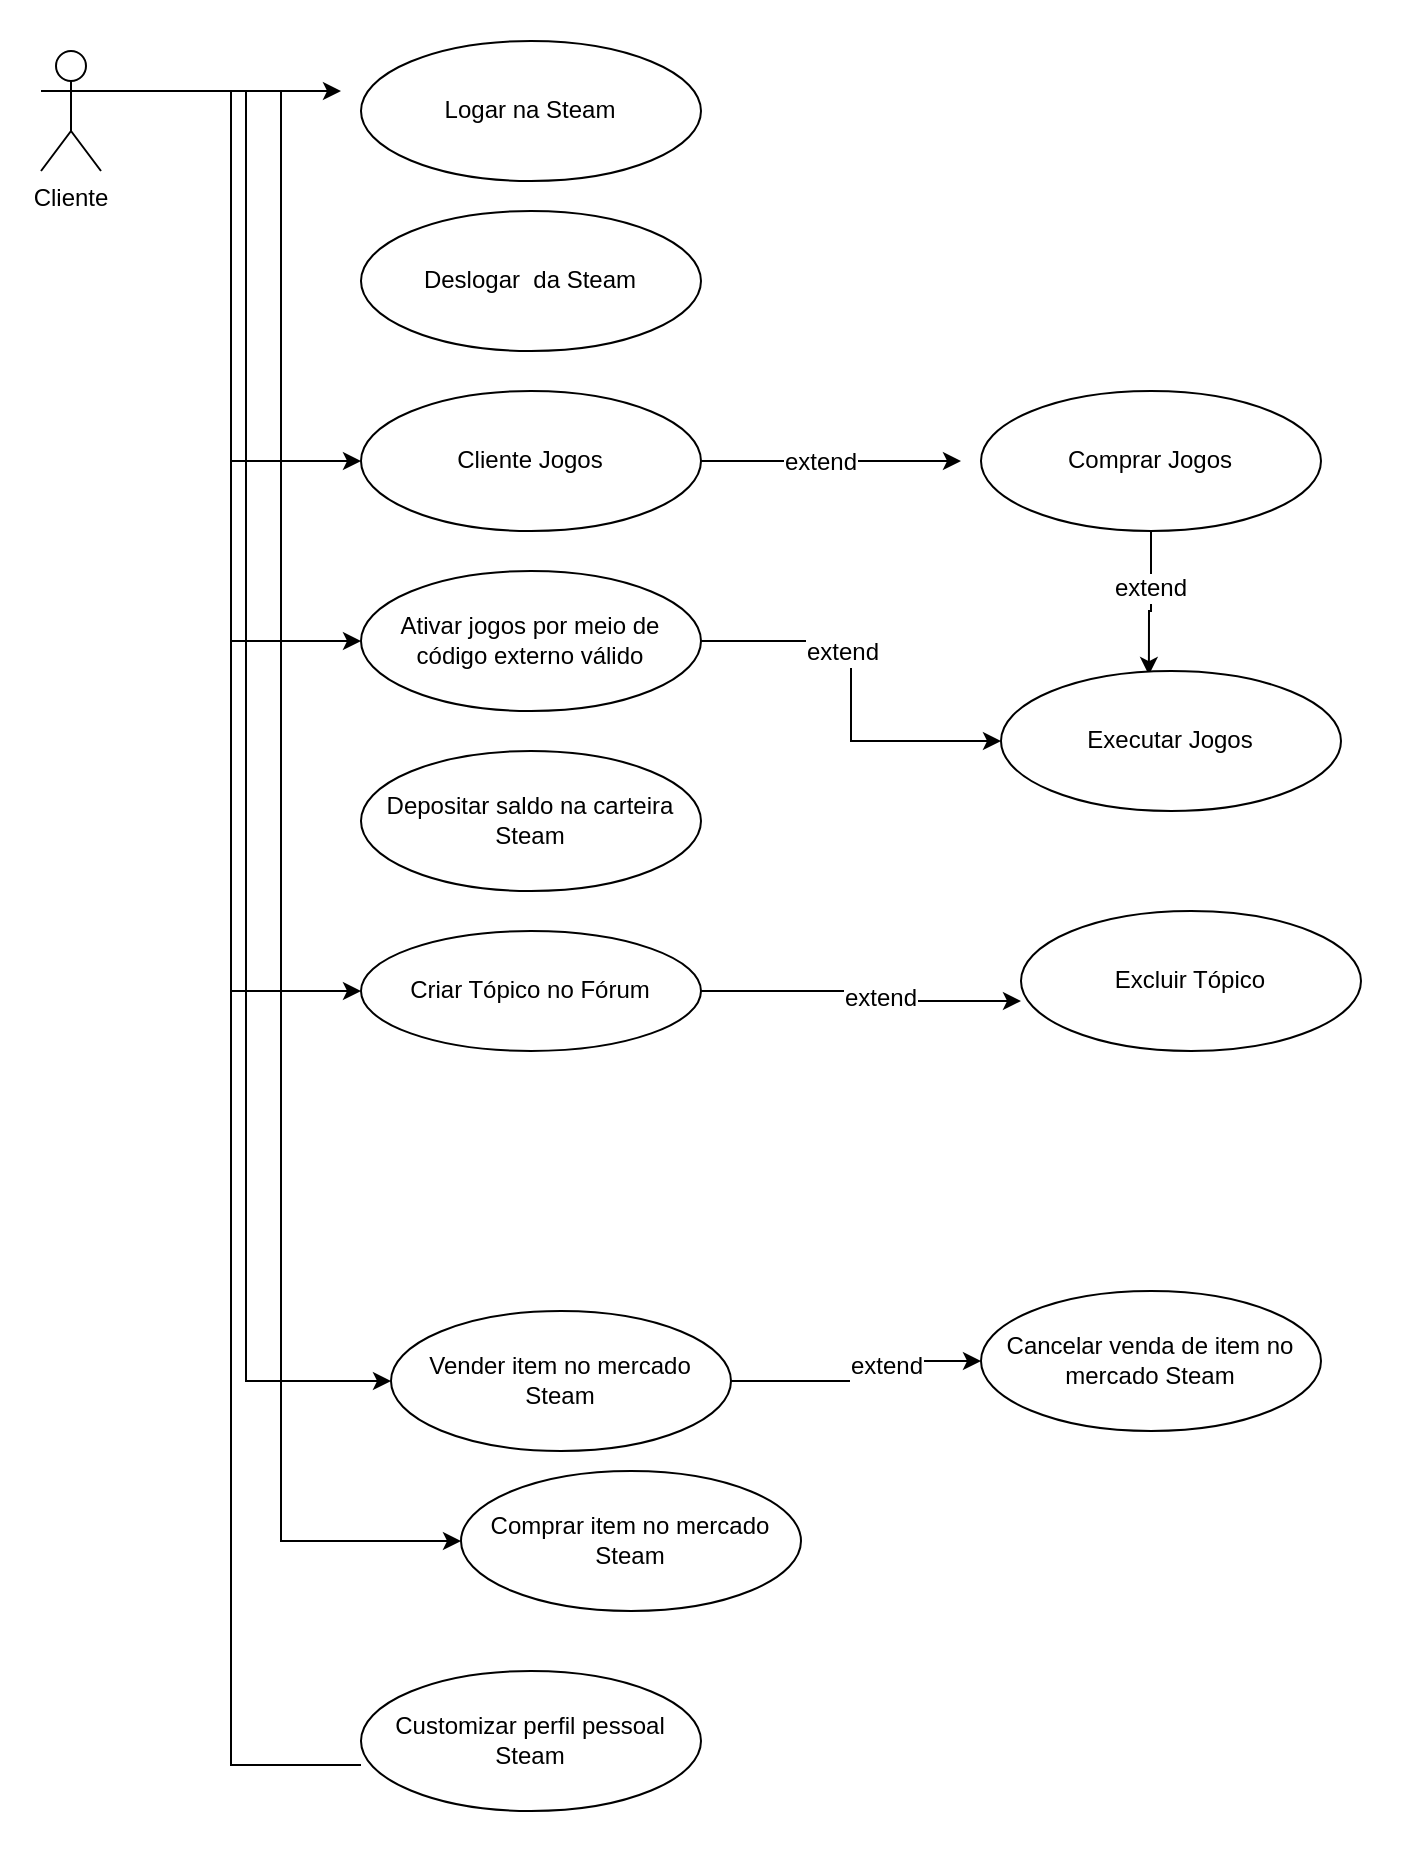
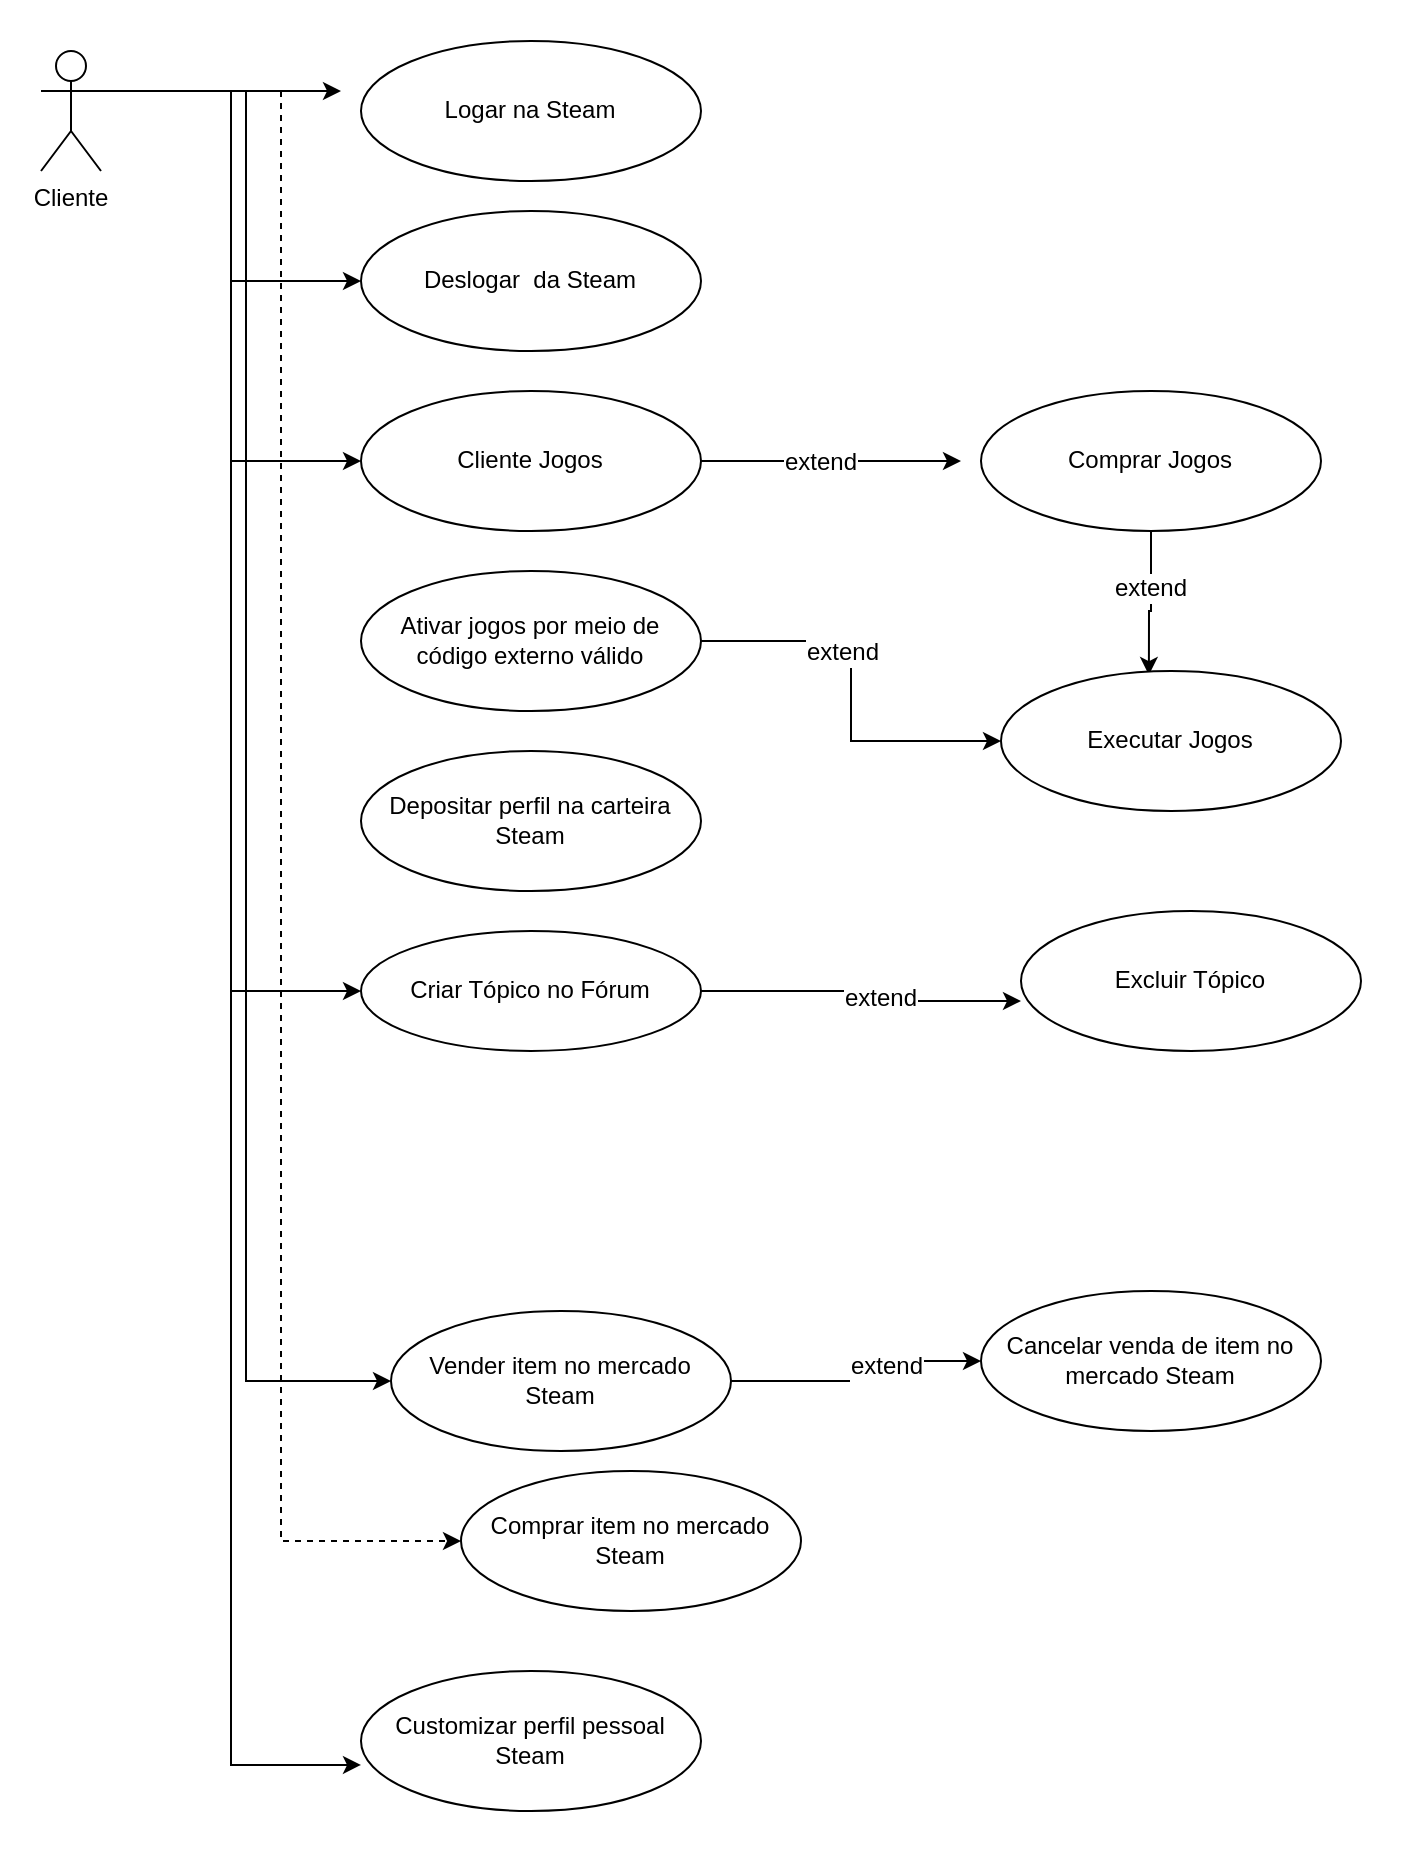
+ <mxCell id="3" style="edgeStyle=orthogonalEdgeStyle;rounded=0;orthogonalLoop=1;jettySize=auto;html=1;exitX=1;exitY=0.333;exitDx=0;exitDy=0;exitPerimeter=0;entryX=0;entryY=0.5;entryDx=0;entryDy=0;" edge="1" parent="1" source="10" target="12"><mxGeometry relative="1" as="geometry" /></mxCell>
- <mxCell id="5" style="edgeStyle=orthogonalEdgeStyle;rounded=0;orthogonalLoop=1;jettySize=auto;html=1;exitX=1;exitY=0.333;exitDx=0;exitDy=0;exitPerimeter=0;entryX=0;entryY=0.5;entryDx=0;entryDy=0;" edge="1" parent="1" source="10" target="21"><mxGeometry relative="1" as="geometry" /></mxCell>
- <mxCell id="22" value="Depositar saldo na carteira Steam" style="ellipse;whiteSpace=wrap;html=1;" vertex="1" parent="1"><mxGeometry x="180" y="375" width="170" height="70" as="geometry" /></mxCell>
+ <mxCell id="22" value="Depositar perfil na carteira Steam" style="ellipse;whiteSpace=wrap;html=1;" vertex="1" parent="1"><mxGeometry x="180" y="375" width="170" height="70" as="geometry" /></mxCell>
- <mxCell id="8" style="edgeStyle=orthogonalEdgeStyle;rounded=0;orthogonalLoop=1;jettySize=auto;html=1;exitX=1;exitY=0.333;exitDx=0;exitDy=0;exitPerimeter=0;entryX=0;entryY=0.5;entryDx=0;entryDy=0;" edge="1" parent="1" source="10" target="30"><mxGeometry relative="1" as="geometry" /></mxCell>
+ <mxCell id="8" style="edgeStyle=orthogonalEdgeStyle;rounded=0;orthogonalLoop=1;jettySize=auto;html=1;exitX=1;exitY=0.333;exitDx=0;exitDy=0;exitPerimeter=0;entryX=0;entryY=0.5;entryDx=0;entryDy=0;dashed=1;" edge="1" parent="1" source="10" target="30"><mxGeometry relative="1" as="geometry" /></mxCell>
- <mxCell id="9" style="edgeStyle=orthogonalEdgeStyle;rounded=0;orthogonalLoop=1;jettySize=auto;html=1;exitX=1;exitY=0.333;exitDx=0;exitDy=0;exitPerimeter=0;entryX=0;entryY=0.671;entryDx=0;entryDy=0;entryPerimeter=0;endArrow=none;" edge="1" parent="1" source="10" target="32"><mxGeometry relative="1" as="geometry" /></mxCell>
+ <mxCell id="9" style="edgeStyle=orthogonalEdgeStyle;rounded=0;orthogonalLoop=1;jettySize=auto;html=1;exitX=1;exitY=0.333;exitDx=0;exitDy=0;exitPerimeter=0;entryX=0;entryY=0.671;entryDx=0;entryDy=0;entryPerimeter=0;" edge="1" parent="1" source="10" target="32"><mxGeometry relative="1" as="geometry" /></mxCell>
